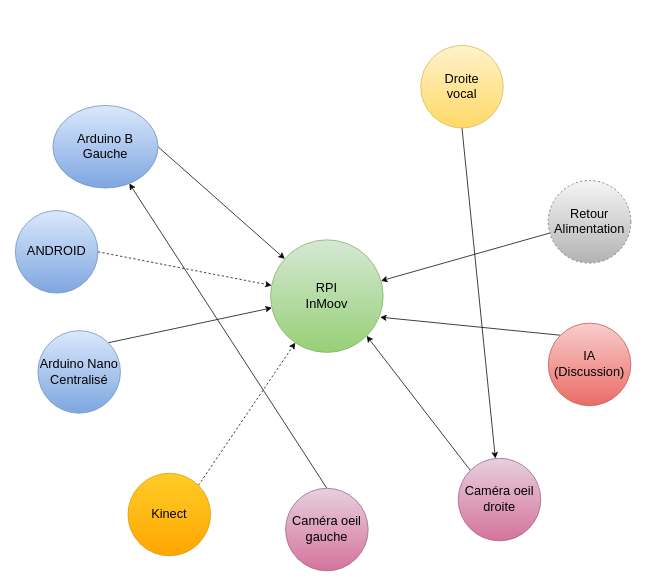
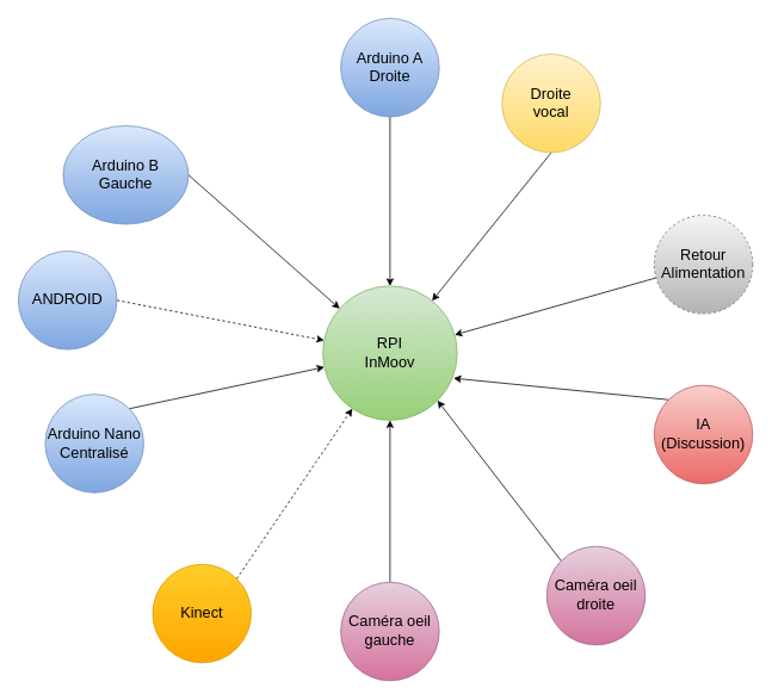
+ <mxCell id="6" value="Arduino A&lt;br&gt;Droite" style="ellipse;whiteSpace=wrap;html=1;aspect=fixed;fontSize=17;fillColor=#dae8fc;gradientColor=#7ea6e0;strokeColor=#6c8ebf;" parent="1" vertex="1"><mxGeometry x="380" y="20" width="110" height="110" as="geometry" /></mxCell>
+ <mxCell id="5" style="edgeStyle=none;rounded=0;orthogonalLoop=1;jettySize=auto;html=1;exitX=0.5;exitY=1;exitDx=0;exitDy=0;fontSize=17;" parent="1" source="6" target="2" edge="1"><mxGeometry relative="1" as="geometry" /></mxCell>
- <mxCell id="19" style="edgeStyle=none;rounded=0;orthogonalLoop=1;jettySize=auto;html=1;exitX=0.5;exitY=1;exitDx=0;exitDy=0;fontSize=17;" parent="1" source="20" target="14" edge="1"><mxGeometry relative="1" as="geometry" /></mxCell>
+ <mxCell id="19" style="edgeStyle=none;rounded=0;orthogonalLoop=1;jettySize=auto;html=1;exitX=0.5;exitY=1;exitDx=0;exitDy=0;fontSize=17;" parent="1" source="20" target="2" edge="1"><mxGeometry relative="1" as="geometry" /></mxCell>
- <mxCell id="11" style="edgeStyle=none;rounded=0;orthogonalLoop=1;jettySize=auto;html=1;exitX=0.5;exitY=0;exitDx=0;exitDy=0;fontSize=17;" parent="1" source="12" target="8" edge="1"><mxGeometry relative="1" as="geometry" /></mxCell>
+ <mxCell id="11" style="edgeStyle=none;rounded=0;orthogonalLoop=1;jettySize=auto;html=1;exitX=0.5;exitY=0;exitDx=0;exitDy=0;entryX=0.5;entryY=1;entryDx=0;entryDy=0;fontSize=17;" parent="1" source="12" target="2" edge="1"><mxGeometry relative="1" as="geometry" /></mxCell>
